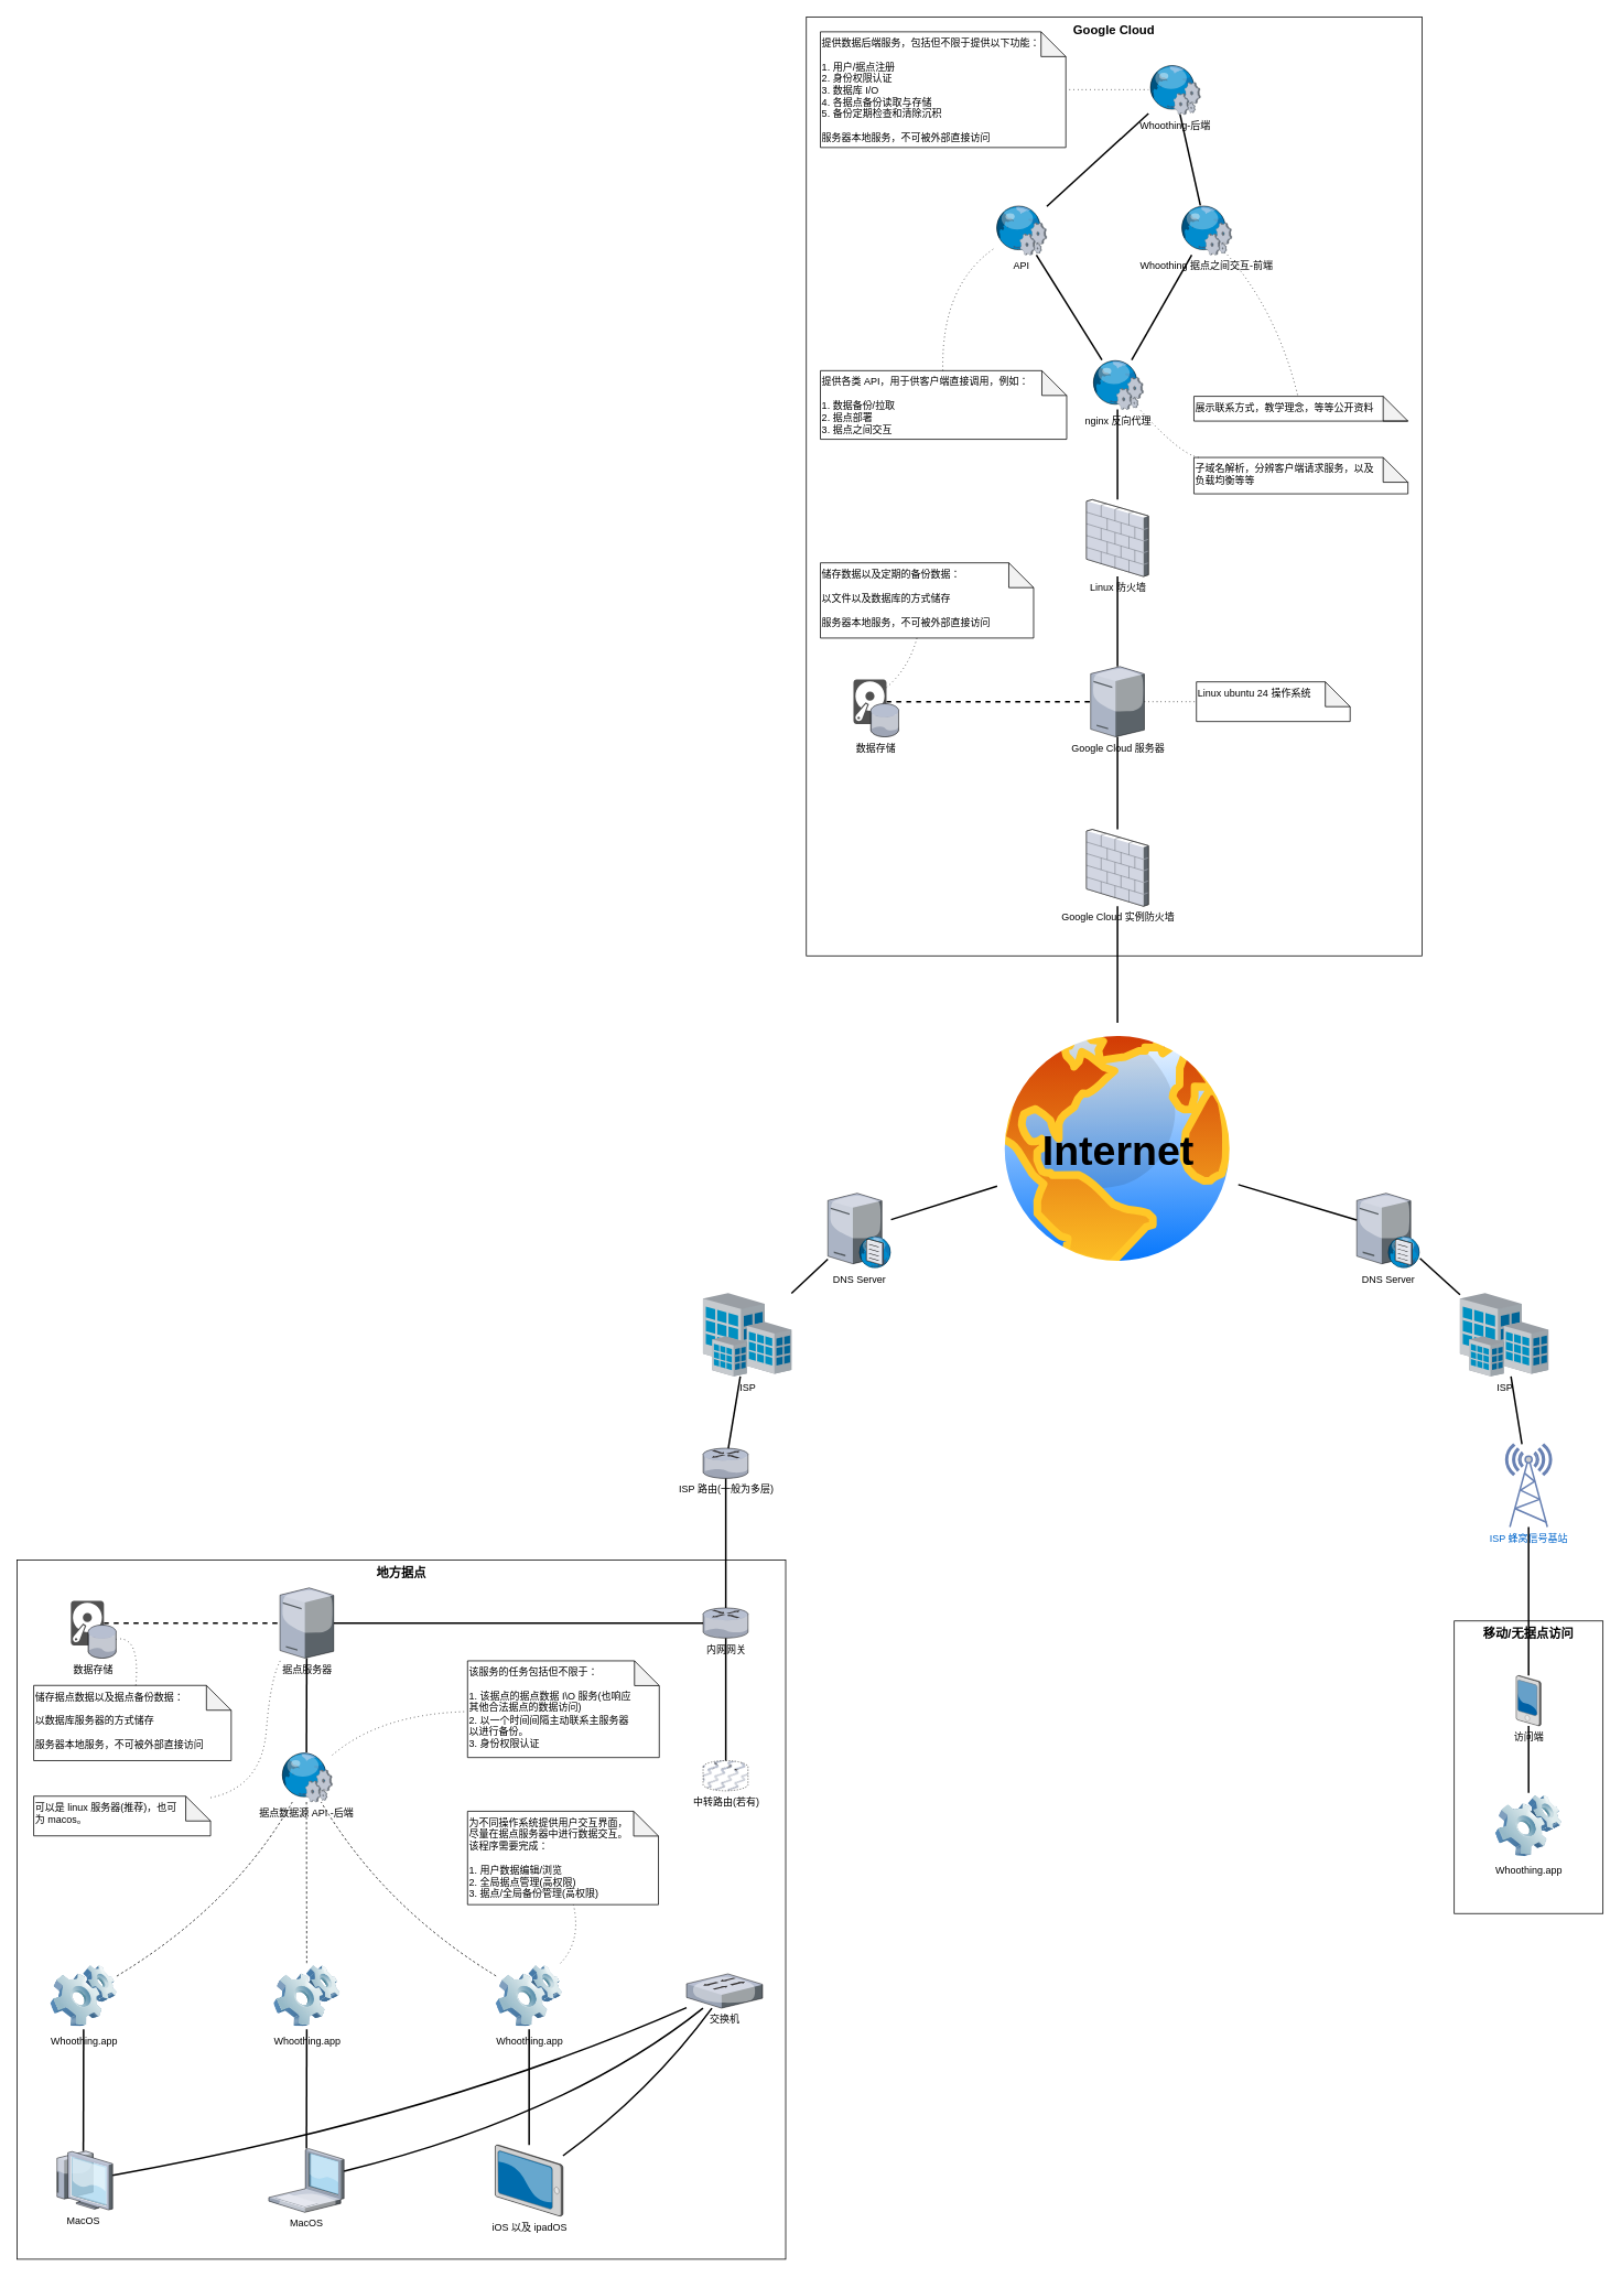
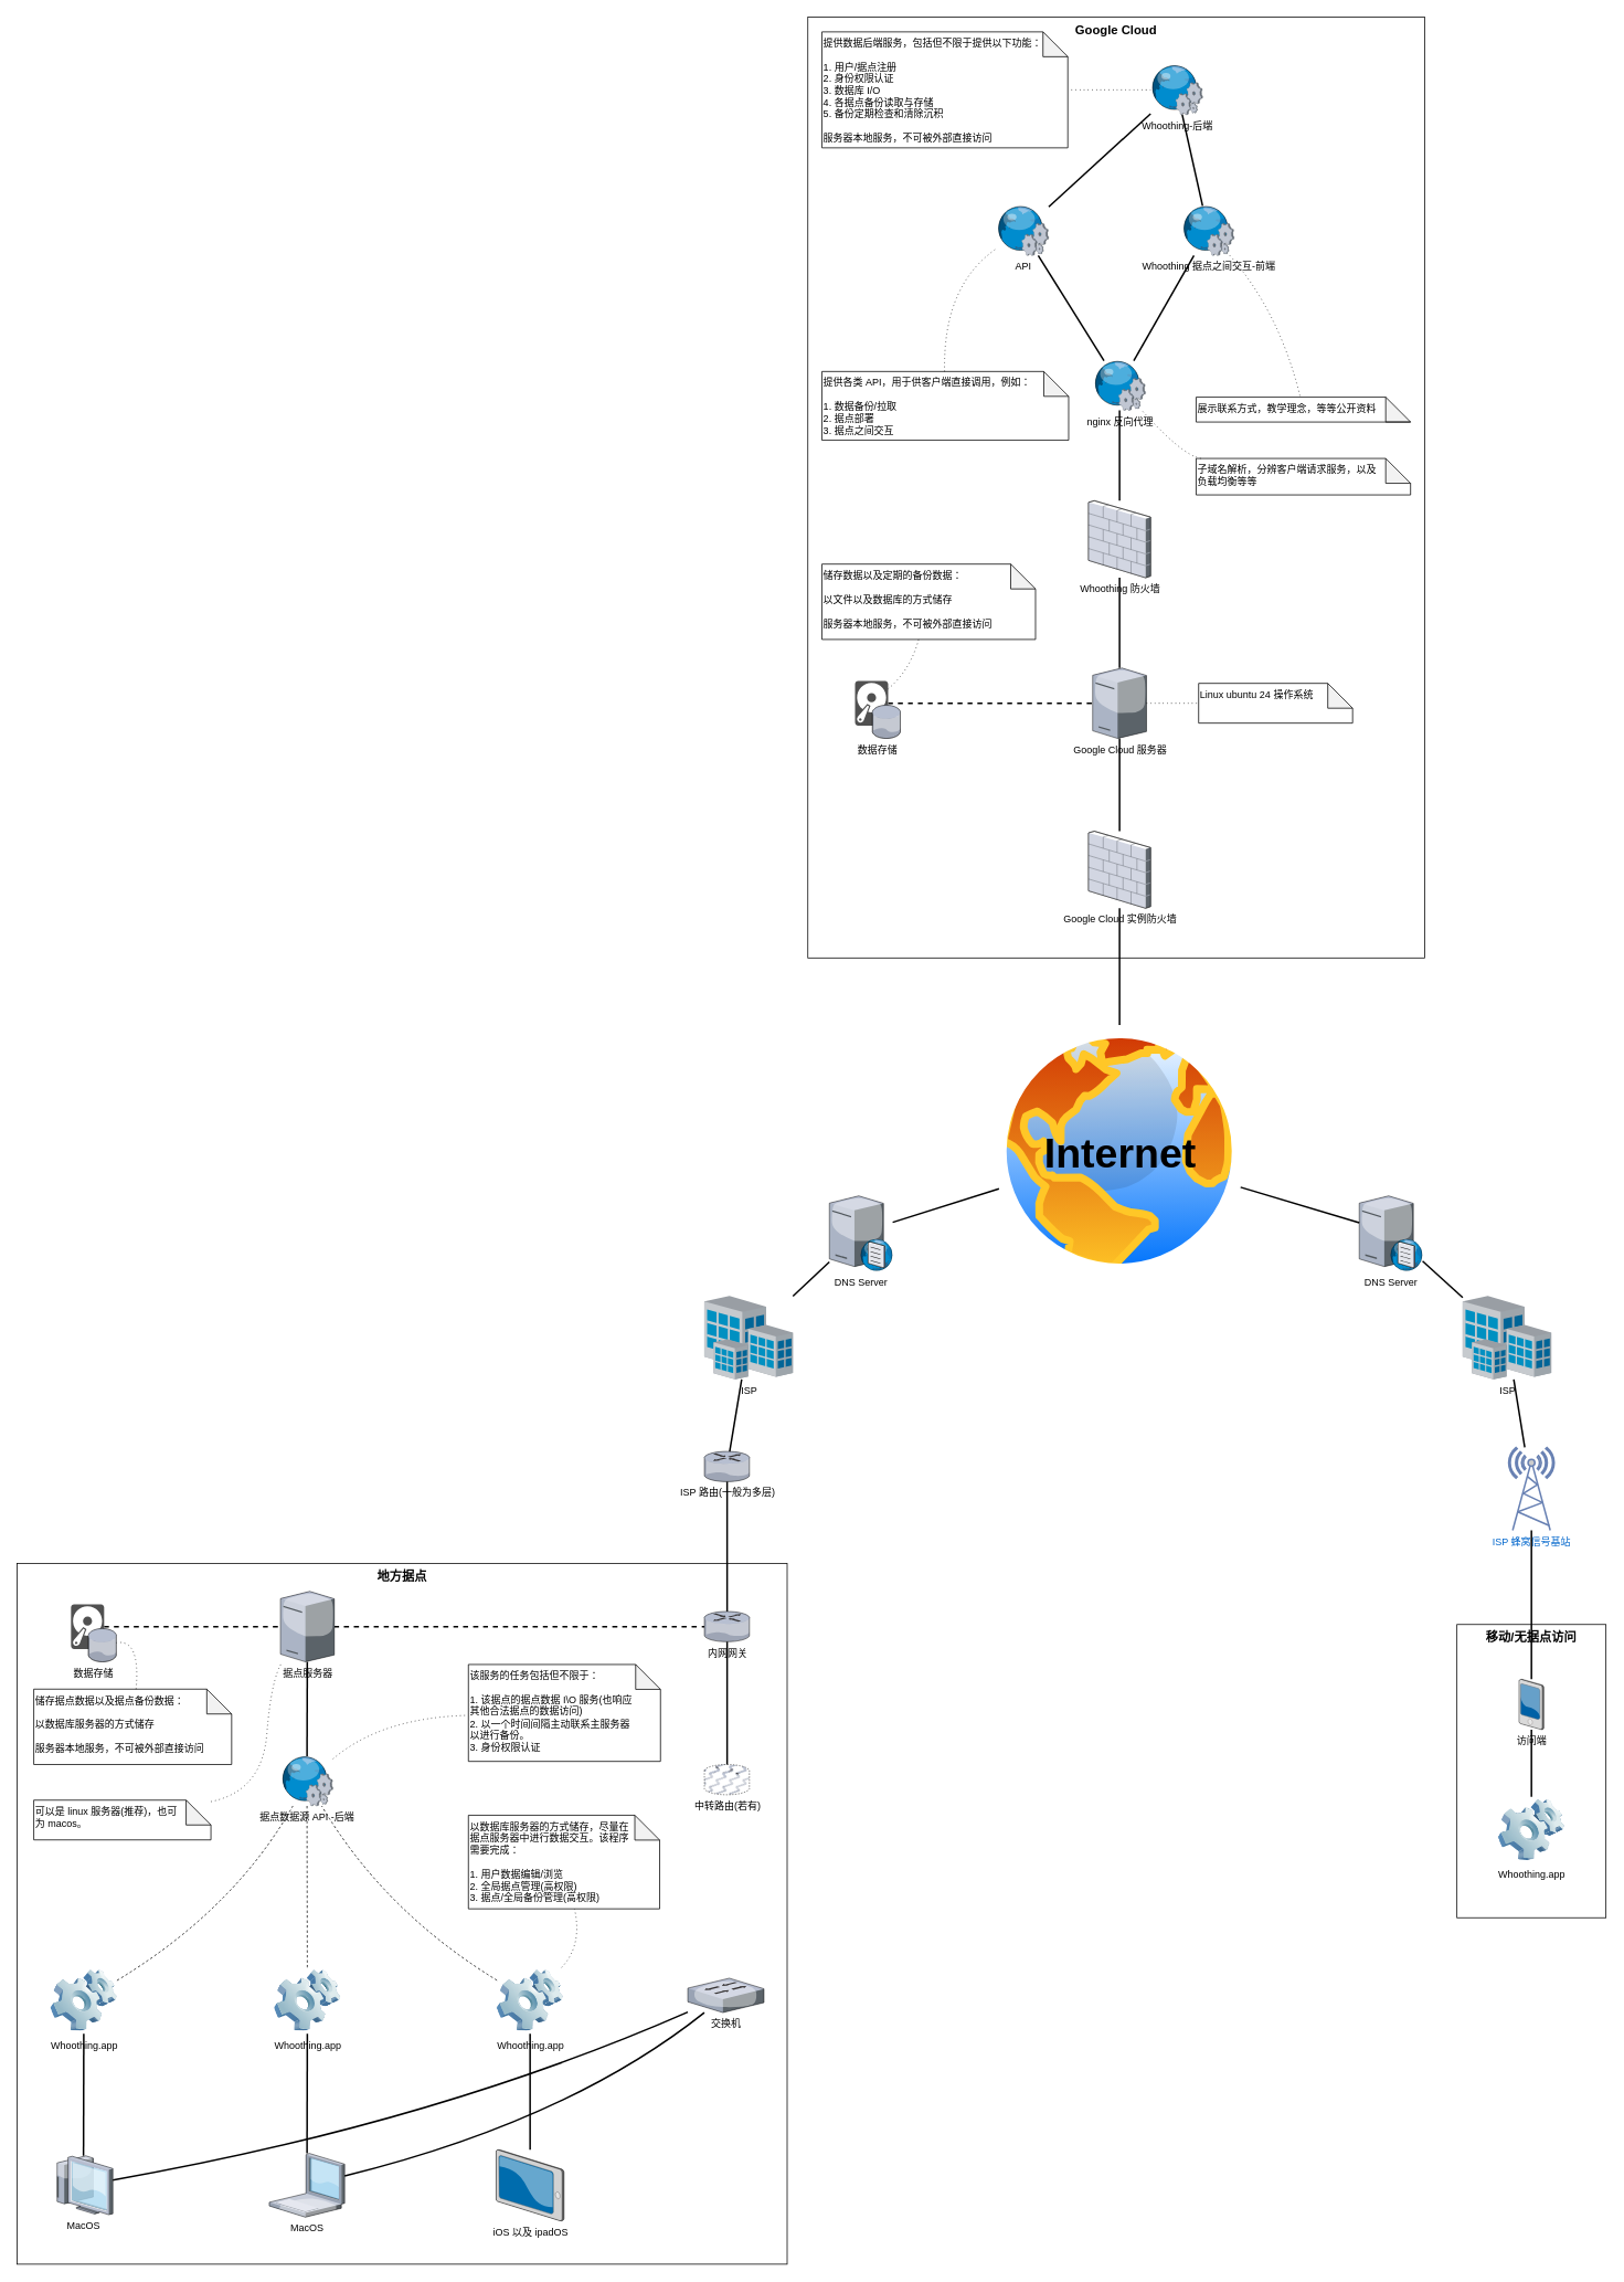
- <mxCell id="55" value="Linux 防火墙" style="verticalLabelPosition=bottom;sketch=0;aspect=fixed;html=1;verticalAlign=top;strokeColor=none;align=center;outlineConnect=0;shape=mxgraph.citrix.firewall;" parent="1" vertex="1"><mxGeometry x="1314" y="604" width="75" height="93" as="geometry" /></mxCell>
+ <mxCell id="55" value="Whoothing 防火墙" style="verticalLabelPosition=bottom;sketch=0;aspect=fixed;html=1;verticalAlign=top;strokeColor=none;align=center;outlineConnect=0;shape=mxgraph.citrix.firewall;" parent="1" vertex="1"><mxGeometry x="1314" y="604" width="75" height="93" as="geometry" /></mxCell>
- <mxCell id="23" value="" style="endArrow=none;html=1;rounded=0;fontSize=12;startSize=8;endSize=8;curved=1;strokeWidth=2;strokeColor=default;movable=1;resizable=1;rotatable=1;deletable=1;editable=1;locked=0;connectable=1;" parent="1" source="26" target="16" edge="1"><mxGeometry width="50" height="50" relative="1" as="geometry"><mxPoint x="380" y="2309.75" as="sourcePoint" /><mxPoint x="610" y="2079.75" as="targetPoint" /></mxGeometry></mxCell>
+ <mxCell id="23" value="" style="endArrow=none;html=1;rounded=0;fontSize=12;startSize=8;endSize=8;curved=1;strokeWidth=2;strokeColor=default;movable=1;resizable=1;rotatable=1;deletable=1;editable=1;locked=0;connectable=1;dashed=1;" parent="1" source="26" target="16" edge="1"><mxGeometry width="50" height="50" relative="1" as="geometry"><mxPoint x="380" y="2309.75" as="sourcePoint" /><mxPoint x="610" y="2079.75" as="targetPoint" /></mxGeometry></mxCell>
- <mxCell id="48" value="为不同操作系统提供用户交互界面，尽量在据点服务器中进行数据交互。该程序需要完成：&lt;div&gt;&lt;br&gt;&lt;/div&gt;&lt;div&gt;1. 用户数据编辑/浏览&lt;/div&gt;&lt;div&gt;2. 全局据点管理(高权限)&lt;/div&gt;&lt;div&gt;3. 据点/全局备份管理(高权限)&lt;/div&gt;" style="shape=note;whiteSpace=wrap;html=1;backgroundOutline=1;darkOpacity=0.05;align=left;verticalAlign=top;spacingRight=30;" parent="1" vertex="1"><mxGeometry x="565" y="2191" width="231" height="113" as="geometry" /></mxCell>
+ <mxCell id="48" value="以数据库服务器的方式储存，尽量在据点服务器中进行数据交互。该程序需要完成：&lt;div&gt;&lt;br&gt;&lt;/div&gt;&lt;div&gt;1. 用户数据编辑/浏览&lt;/div&gt;&lt;div&gt;2. 全局据点管理(高权限)&lt;/div&gt;&lt;div&gt;3. 据点/全局备份管理(高权限)&lt;/div&gt;" style="shape=note;whiteSpace=wrap;html=1;backgroundOutline=1;darkOpacity=0.05;align=left;verticalAlign=top;spacingRight=30;" parent="1" vertex="1"><mxGeometry x="565" y="2191" width="231" height="113" as="geometry" /></mxCell>
- <mxCell id="42" value="" style="endArrow=none;html=1;rounded=0;fontSize=12;startSize=8;endSize=8;curved=1;strokeWidth=2;strokeColor=default;movable=1;resizable=1;rotatable=1;deletable=1;editable=1;locked=0;connectable=1;" parent="1" source="40" target="27" edge="1"><mxGeometry width="50" height="50" relative="1" as="geometry"><mxPoint x="400" y="2629.75" as="sourcePoint" /><mxPoint x="400" y="2484.75" as="targetPoint" /><Array as="points"><mxPoint x="786" y="2530.75" /></Array></mxGeometry></mxCell>
